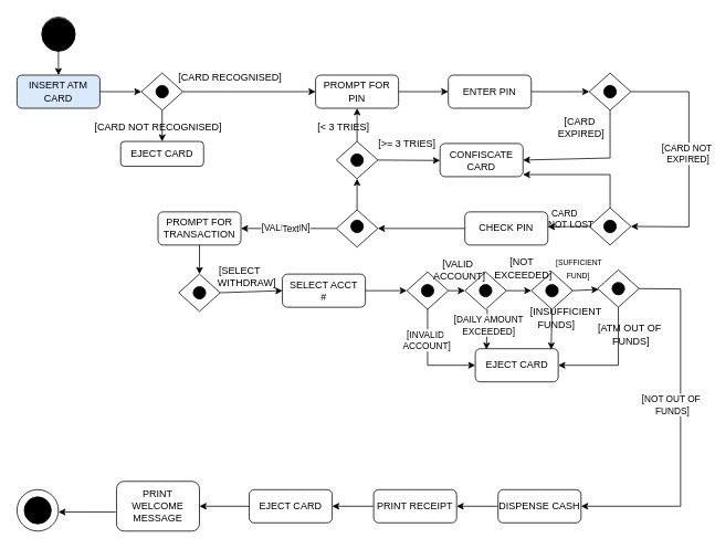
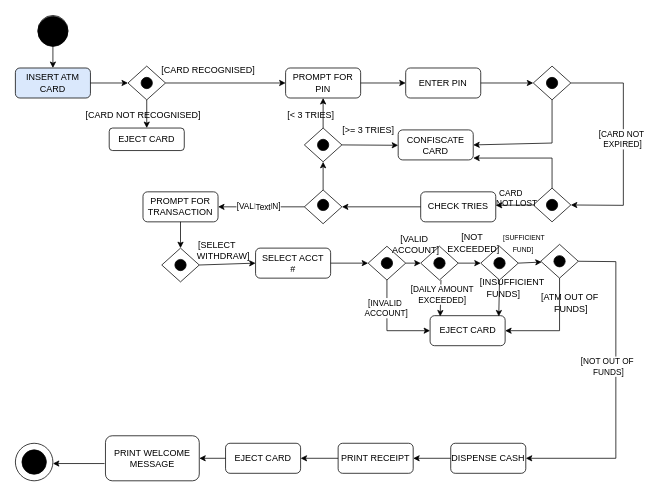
- <mxCell id="30" value="[CARD&amp;nbsp;&lt;div&gt;EXPIRED]&lt;/div&gt;" style="text;html=1;align=center;verticalAlign=middle;resizable=0;points=[];autosize=1;strokeColor=none;fillColor=none;" vertex="1" parent="1"><mxGeometry x="660" y="133" width="80" height="40" as="geometry" /></mxCell>
- <mxCell id="36" value="CHECK PIN" style="rounded=1;whiteSpace=wrap;html=1;" vertex="1" parent="1"><mxGeometry x="560" y="255" width="100" height="40" as="geometry" /></mxCell>
+ <mxCell id="36" value="CHECK TRIES" style="rounded=1;whiteSpace=wrap;html=1;" vertex="1" parent="1"><mxGeometry x="560" y="255" width="100" height="40" as="geometry" /></mxCell>
- <mxCell id="72" value="PRINT WELCOME MESSAGE" style="rounded=1;whiteSpace=wrap;html=1;" vertex="1" parent="1"><mxGeometry x="140" y="580" width="100" height="60" as="geometry" /></mxCell>
+ <mxCell id="72" value="PRINT WELCOME MESSAGE" style="rounded=1;whiteSpace=wrap;html=1;" vertex="1" parent="1"><mxGeometry x="140" y="580" width="125" height="60" as="geometry" /></mxCell>
